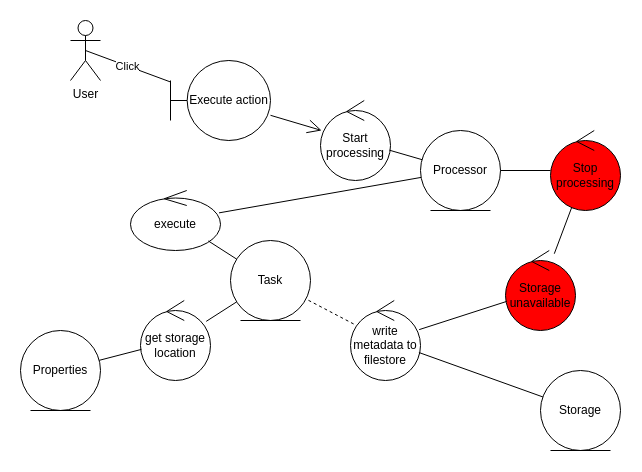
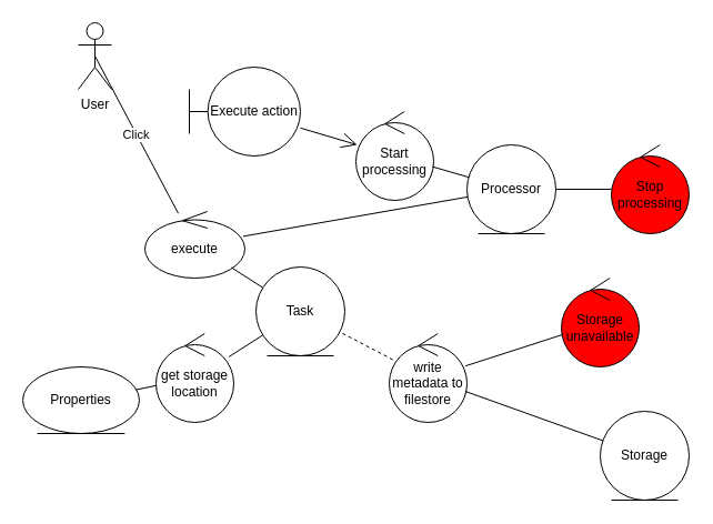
- <mxCell id="4" value="Click" style="endArrow=none;html=1;exitX=0.5;exitY=0.5;exitDx=0;exitDy=0;exitPerimeter=0;" edge="1" parent="1" source="2" target="3"><mxGeometry relative="1" as="geometry"><mxPoint x="185" y="50" as="sourcePoint" /><mxPoint x="330" y="102.051" as="targetPoint" /></mxGeometry></mxCell>
+ <mxCell id="4" value="Click" style="endArrow=none;html=1;exitX=0.5;exitY=0.5;exitDx=0;exitDy=0;exitPerimeter=0;" edge="1" parent="1" source="2" target="10"><mxGeometry relative="1" as="geometry"><mxPoint x="185" y="50" as="sourcePoint" /><mxPoint x="330" y="102.051" as="targetPoint" /></mxGeometry></mxCell>
- <mxCell id="24" value="" style="endArrow=none;html=1;" edge="1" parent="1" source="23" target="21"><mxGeometry relative="1" as="geometry"><mxPoint x="468.66" y="306.34" as="sourcePoint" /><mxPoint x="500" y="270" as="targetPoint" /></mxGeometry></mxCell>
- <mxCell id="17" value="Properties" style="ellipse;shape=umlEntity;whiteSpace=wrap;html=1;labelBackgroundColor=none;fillColor=#FFFFFF;" vertex="1" parent="1"><mxGeometry x="20" y="330" width="80" height="80" as="geometry" /></mxCell>
+ <mxCell id="17" value="Properties" style="ellipse;shape=umlEntity;whiteSpace=wrap;html=1;labelBackgroundColor=none;fillColor=#FFFFFF;" vertex="1" parent="1"><mxGeometry x="20" y="330" width="105" height="60" as="geometry" /></mxCell>
